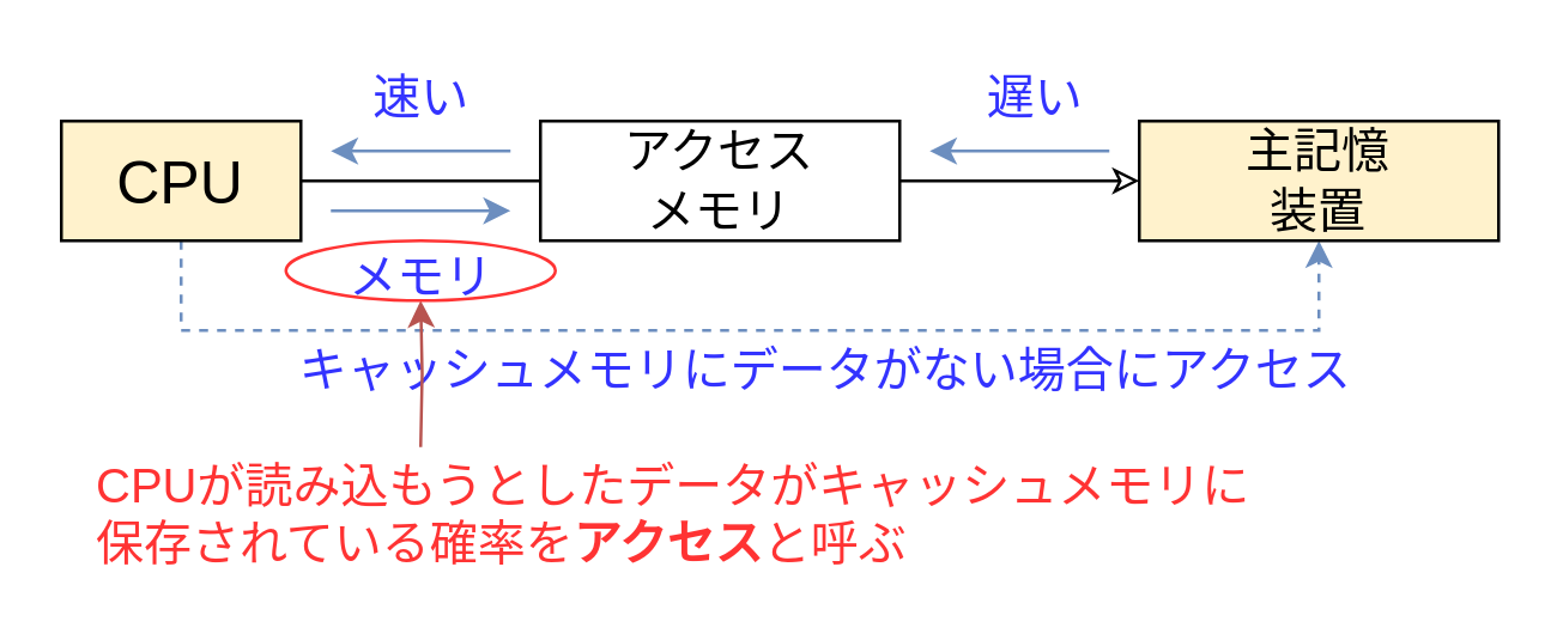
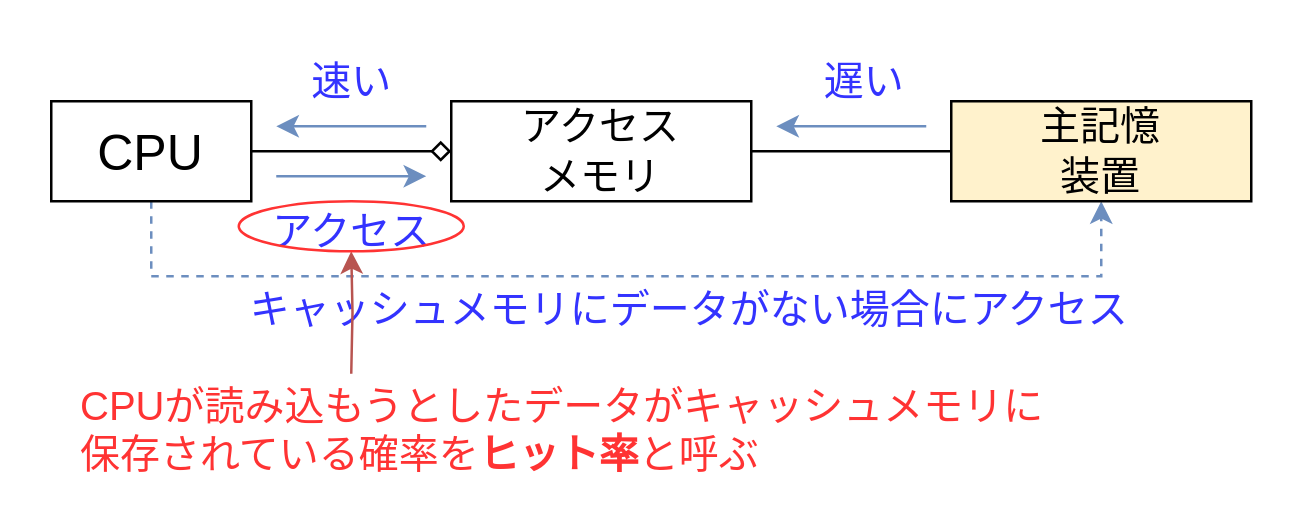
- <mxCell id="4" value="CPU" style="rounded=0;whiteSpace=wrap;html=1;fontSize=20;fillColor=#fff2cc;" vertex="1" parent="1"><mxGeometry x="20" y="40" width="80" height="40" as="geometry" /></mxCell>
+ <mxCell id="4" value="CPU" style="rounded=0;whiteSpace=wrap;html=1;fontSize=20;" vertex="1" parent="1"><mxGeometry x="20" y="40" width="80" height="40" as="geometry" /></mxCell>
- <mxCell id="2" style="edgeStyle=orthogonalEdgeStyle;rounded=0;orthogonalLoop=1;jettySize=auto;html=1;entryX=0;entryY=0.5;entryDx=0;entryDy=0;fontSize=16;endArrow=none;endFill=0;" edge="1" parent="1" source="4" target="6"><mxGeometry relative="1" as="geometry" /></mxCell>
+ <mxCell id="2" style="edgeStyle=orthogonalEdgeStyle;rounded=0;orthogonalLoop=1;jettySize=auto;html=1;entryX=0;entryY=0.5;entryDx=0;entryDy=0;fontSize=16;endArrow=diamond;endFill=0;" edge="1" parent="1" source="4" target="6"><mxGeometry relative="1" as="geometry" /></mxCell>
- <mxCell id="5" style="edgeStyle=orthogonalEdgeStyle;rounded=0;orthogonalLoop=1;jettySize=auto;html=1;entryX=0;entryY=0.5;entryDx=0;entryDy=0;endArrow=classic;endFill=0;fontSize=16;" edge="1" parent="1" source="6" target="7"><mxGeometry relative="1" as="geometry" /></mxCell>
+ <mxCell id="5" style="edgeStyle=orthogonalEdgeStyle;rounded=0;orthogonalLoop=1;jettySize=auto;html=1;entryX=0;entryY=0.5;entryDx=0;entryDy=0;endArrow=none;endFill=0;fontSize=16;" edge="1" parent="1" source="6" target="7"><mxGeometry relative="1" as="geometry" /></mxCell>
- <mxCell id="12" value="&lt;font color=&quot;#3333ff&quot;&gt;メモリ&lt;/font&gt;" style="text;html=1;resizable=0;points=[];autosize=1;align=center;verticalAlign=top;spacingTop=-4;fontSize=16;" vertex="1" parent="1"><mxGeometry x="100" y="80" width="80" height="20" as="geometry" /></mxCell>
+ <mxCell id="12" value="&lt;font color=&quot;#3333ff&quot;&gt;アクセス&lt;/font&gt;" style="text;html=1;resizable=0;points=[];autosize=1;align=center;verticalAlign=top;spacingTop=-4;fontSize=16;" vertex="1" parent="1"><mxGeometry x="100" y="80" width="80" height="20" as="geometry" /></mxCell>
- <mxCell id="17" value="CPUが読み込もうとしたデータがキャッシュメモリに&lt;br&gt;保存されている確率を&lt;b&gt;アクセス&lt;/b&gt;と呼ぶ" style="text;html=1;resizable=0;points=[];autosize=1;align=left;verticalAlign=top;spacingTop=-4;fontSize=16;fontColor=#FF3333;" vertex="1" parent="1"><mxGeometry x="30" y="150" width="400" height="40" as="geometry" /></mxCell>
+ <mxCell id="17" value="CPUが読み込もうとしたデータがキャッシュメモリに&lt;br&gt;保存されている確率を&lt;b&gt;ヒット率&lt;/b&gt;と呼ぶ" style="text;html=1;resizable=0;points=[];autosize=1;align=left;verticalAlign=top;spacingTop=-4;fontSize=16;fontColor=#FF3333;" vertex="1" parent="1"><mxGeometry x="30" y="150" width="400" height="40" as="geometry" /></mxCell>
